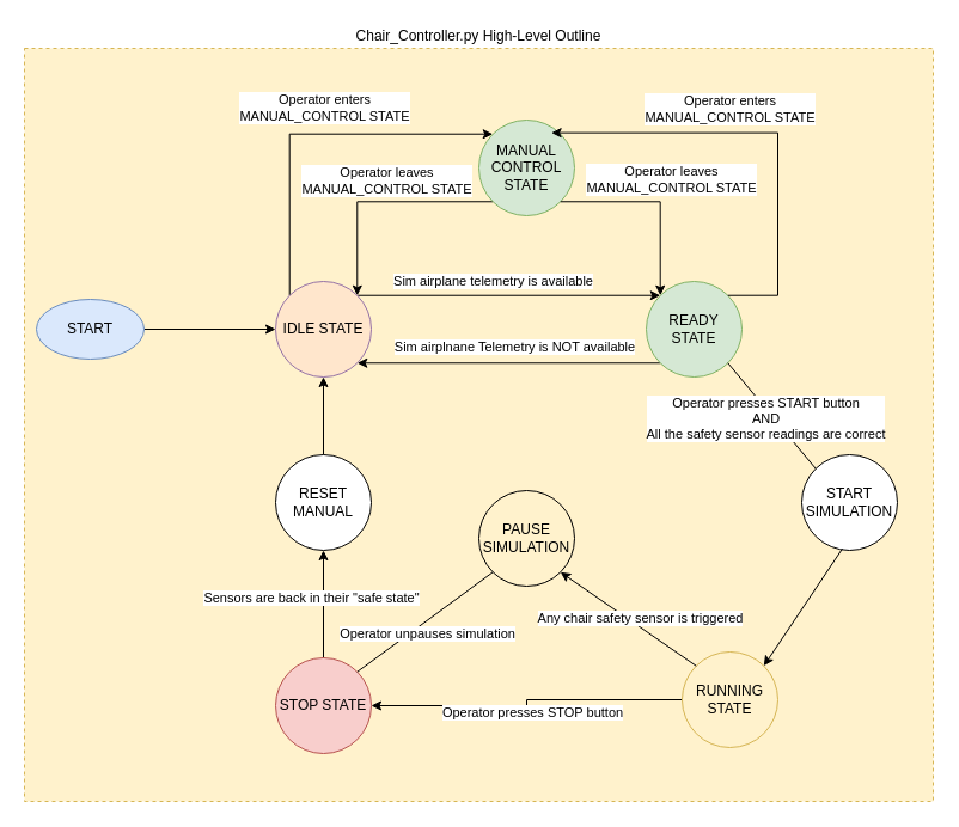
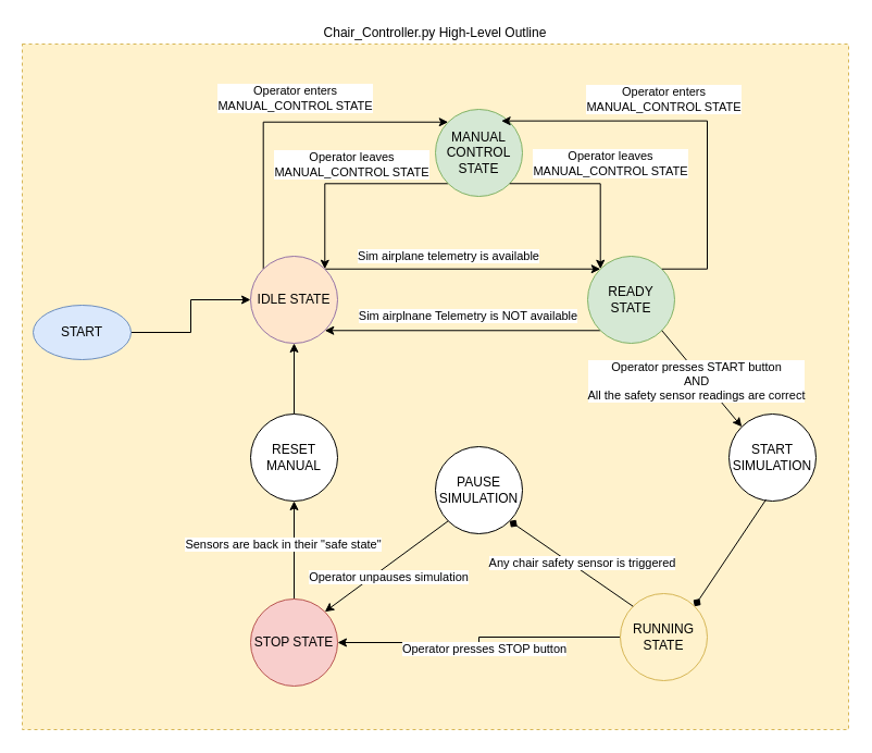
- <mxCell id="4" value="START" style="ellipse;whiteSpace=wrap;html=1;fillColor=#dae8fc;strokeColor=#6c8ebf;" vertex="1" parent="1"><mxGeometry x="30" y="250" width="90" height="50" as="geometry" /></mxCell>
+ <mxCell id="4" value="START" style="ellipse;whiteSpace=wrap;html=1;fillColor=#dae8fc;strokeColor=#6c8ebf;" vertex="1" parent="1"><mxGeometry x="30" y="280" width="90" height="50" as="geometry" /></mxCell>
- <mxCell id="20" value="Operator presses START button&lt;br&gt;AND&lt;br&gt;All the safety sensor readings are correct" style="endArrow=none;html=1;exitX=1;exitY=1;exitDx=0;exitDy=0;entryX=0;entryY=0;entryDx=0;entryDy=0;" edge="1" parent="1" source="11" target="19"><mxGeometry x="-0.022" y="-5" width="50" height="50" relative="1" as="geometry"><mxPoint x="478.284" y="401.716" as="sourcePoint" /><mxPoint x="561.716" y="313.284" as="targetPoint" /><mxPoint as="offset" /></mxGeometry></mxCell>
+ <mxCell id="20" value="Operator presses START button&lt;br&gt;AND&lt;br&gt;All the safety sensor readings are correct" style="endArrow=classic;html=1;exitX=1;exitY=1;exitDx=0;exitDy=0;entryX=0;entryY=0;entryDx=0;entryDy=0;" edge="1" parent="1" source="11" target="19"><mxGeometry x="-0.022" y="-5" width="50" height="50" relative="1" as="geometry"><mxPoint x="478.284" y="401.716" as="sourcePoint" /><mxPoint x="561.716" y="313.284" as="targetPoint" /><mxPoint as="offset" /></mxGeometry></mxCell>
- <mxCell id="17" value="PAUSE SIMULATION" style="ellipse;whiteSpace=wrap;html=1;aspect=fixed;fillColor=#fff2cc;" vertex="1" parent="1"><mxGeometry x="400" y="410" width="80" height="80" as="geometry" /></mxCell>
+ <mxCell id="17" value="PAUSE SIMULATION" style="ellipse;whiteSpace=wrap;html=1;aspect=fixed;" vertex="1" parent="1"><mxGeometry x="400" y="410" width="80" height="80" as="geometry" /></mxCell>
- <mxCell id="18" value="Any chair safety sensor is triggered" style="endArrow=classic;html=1;exitX=0;exitY=0;exitDx=0;exitDy=0;entryX=1;entryY=1;entryDx=0;entryDy=0;" edge="1" parent="1" source="14" target="17"><mxGeometry x="-0.117" y="-6" width="50" height="50" relative="1" as="geometry"><mxPoint x="360" y="440" as="sourcePoint" /><mxPoint x="410" y="390" as="targetPoint" /><mxPoint as="offset" /></mxGeometry></mxCell>
+ <mxCell id="18" value="Any chair safety sensor is triggered" style="endArrow=diamond;html=1;exitX=0;exitY=0;exitDx=0;exitDy=0;entryX=1;entryY=1;entryDx=0;entryDy=0;" edge="1" parent="1" source="14" target="17"><mxGeometry x="-0.117" y="-6" width="50" height="50" relative="1" as="geometry"><mxPoint x="360" y="440" as="sourcePoint" /><mxPoint x="410" y="390" as="targetPoint" /><mxPoint as="offset" /></mxGeometry></mxCell>
- <mxCell id="21" value="" style="endArrow=classic;html=1;exitX=0.425;exitY=0.983;exitDx=0;exitDy=0;entryX=1;entryY=0;entryDx=0;entryDy=0;exitPerimeter=0;" edge="1" parent="1" source="19" target="14"><mxGeometry width="50" height="50" relative="1" as="geometry"><mxPoint x="618.284" y="313.284" as="sourcePoint" /><mxPoint x="708" y="406" as="targetPoint" /></mxGeometry></mxCell>
+ <mxCell id="21" value="" style="endArrow=diamond;html=1;exitX=0.425;exitY=0.983;exitDx=0;exitDy=0;entryX=1;entryY=0;entryDx=0;entryDy=0;exitPerimeter=0;" edge="1" parent="1" source="19" target="14"><mxGeometry width="50" height="50" relative="1" as="geometry"><mxPoint x="618.284" y="313.284" as="sourcePoint" /><mxPoint x="708" y="406" as="targetPoint" /></mxGeometry></mxCell>
- <mxCell id="32" value="" style="endArrow=none;html=1;exitX=0;exitY=1;exitDx=0;exitDy=0;entryX=1;entryY=0;entryDx=0;entryDy=0;" edge="1" parent="1" source="17" target="16"><mxGeometry width="50" height="50" relative="1" as="geometry"><mxPoint x="350" y="520" as="sourcePoint" /><mxPoint x="400" y="470" as="targetPoint" /></mxGeometry></mxCell>
+ <mxCell id="32" value="" style="endArrow=classic;html=1;exitX=0;exitY=1;exitDx=0;exitDy=0;entryX=1;entryY=0;entryDx=0;entryDy=0;" edge="1" parent="1" source="17" target="16"><mxGeometry width="50" height="50" relative="1" as="geometry"><mxPoint x="350" y="520" as="sourcePoint" /><mxPoint x="400" y="470" as="targetPoint" /></mxGeometry></mxCell>
